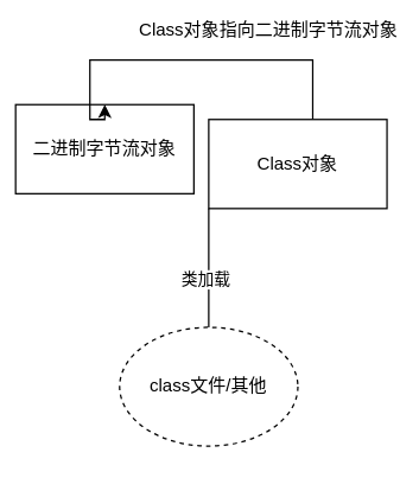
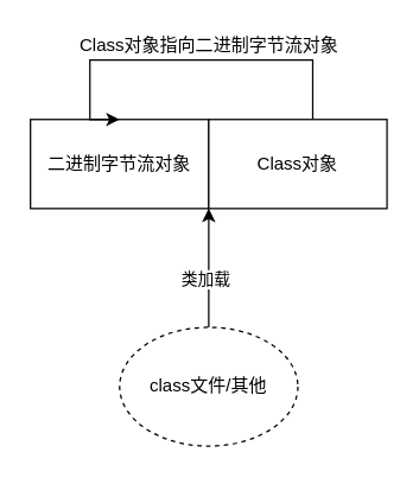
- <mxCell id="8" value="Class对象指向二进制字节流对象" style="text;html=1;align=center;verticalAlign=middle;resizable=0;points=[];autosize=1;" vertex="1" parent="1"><mxGeometry x="85" y="10" width="190" height="20" as="geometry" /></mxCell>
+ <mxCell id="8" value="Class对象指向二进制字节流对象" style="text;html=1;align=center;verticalAlign=middle;resizable=0;points=[];autosize=1;" vertex="1" parent="1"><mxGeometry x="45" y="20" width="190" height="20" as="geometry" /></mxCell>
- <mxCell id="2" value="二进制字节流对象" style="rounded=0;whiteSpace=wrap;html=1;" vertex="1" parent="1"><mxGeometry x="10" y="70" width="120" height="60" as="geometry" /></mxCell>
+ <mxCell id="2" value="二进制字节流对象" style="rounded=0;whiteSpace=wrap;html=1;" vertex="1" parent="1"><mxGeometry x="20" y="80" width="120" height="60" as="geometry" /></mxCell>
- <mxCell id="5" style="edgeStyle=orthogonalEdgeStyle;rounded=0;orthogonalLoop=1;jettySize=auto;html=1;entryX=0;entryY=1;entryDx=0;entryDy=0;endArrow=none;" edge="1" parent="1" source="7" target="4"><mxGeometry relative="1" as="geometry" /></mxCell>
+ <mxCell id="5" style="edgeStyle=orthogonalEdgeStyle;rounded=0;orthogonalLoop=1;jettySize=auto;html=1;entryX=0;entryY=1;entryDx=0;entryDy=0;" edge="1" parent="1" source="7" target="4"><mxGeometry relative="1" as="geometry" /></mxCell>
